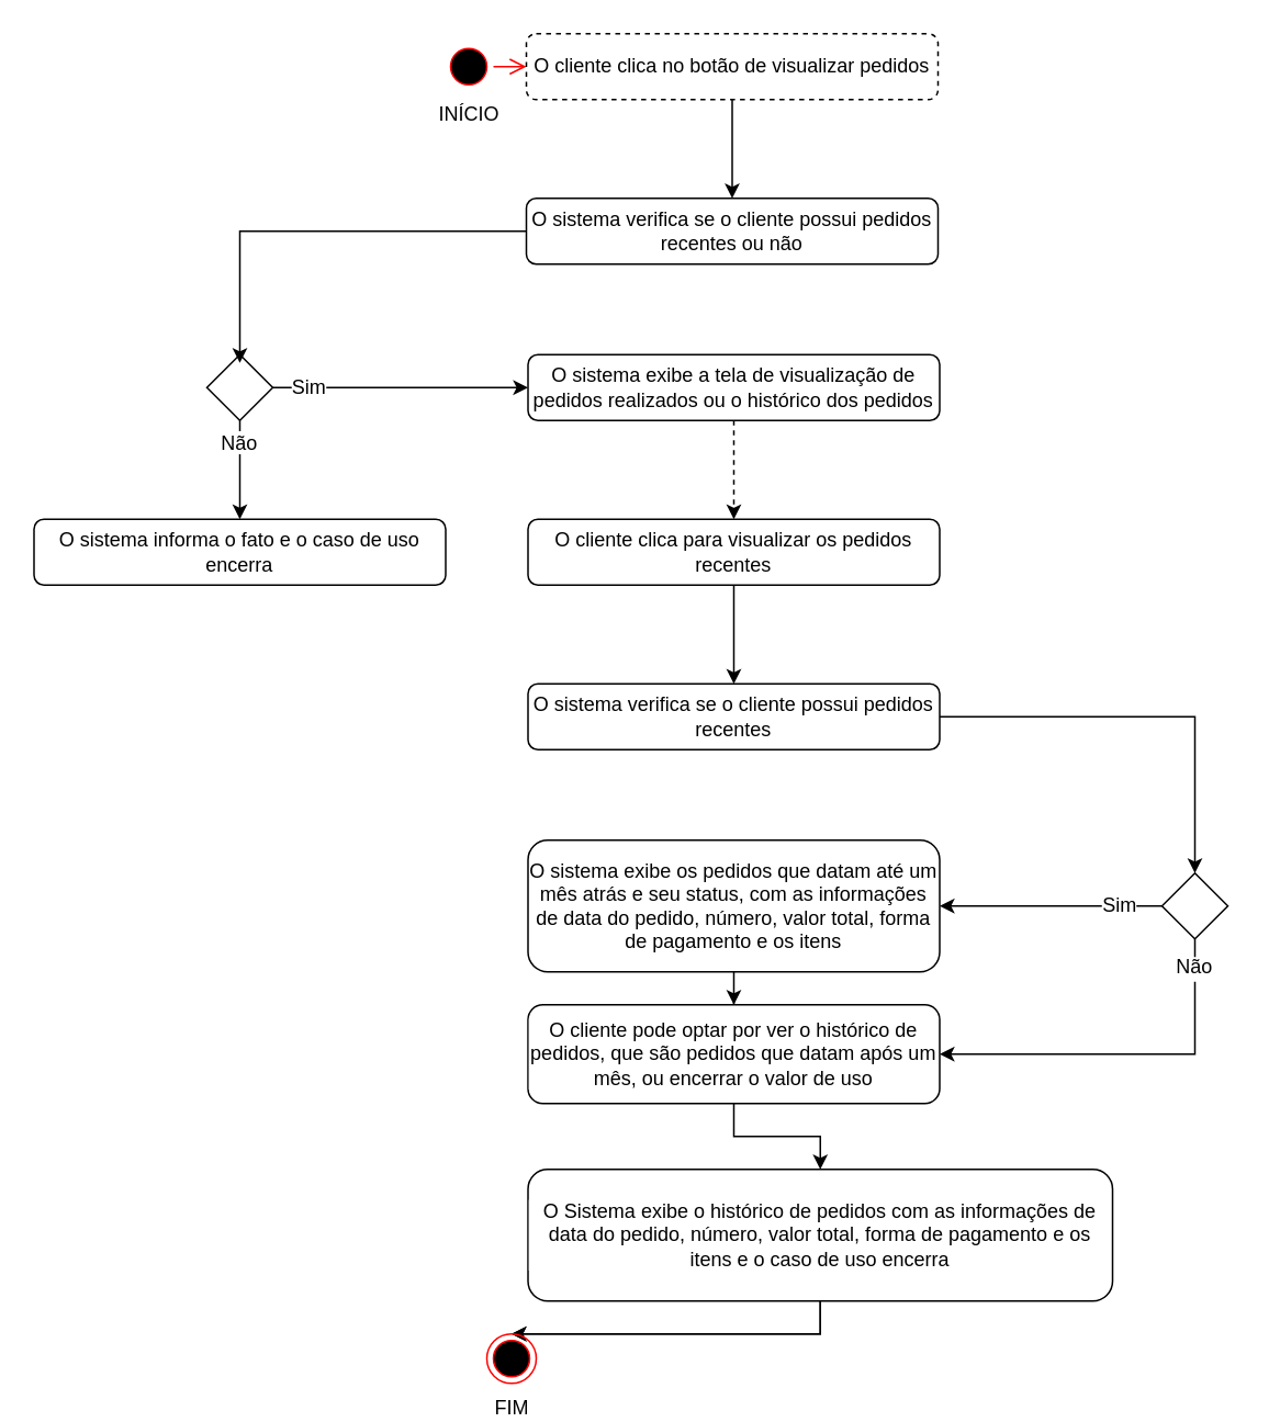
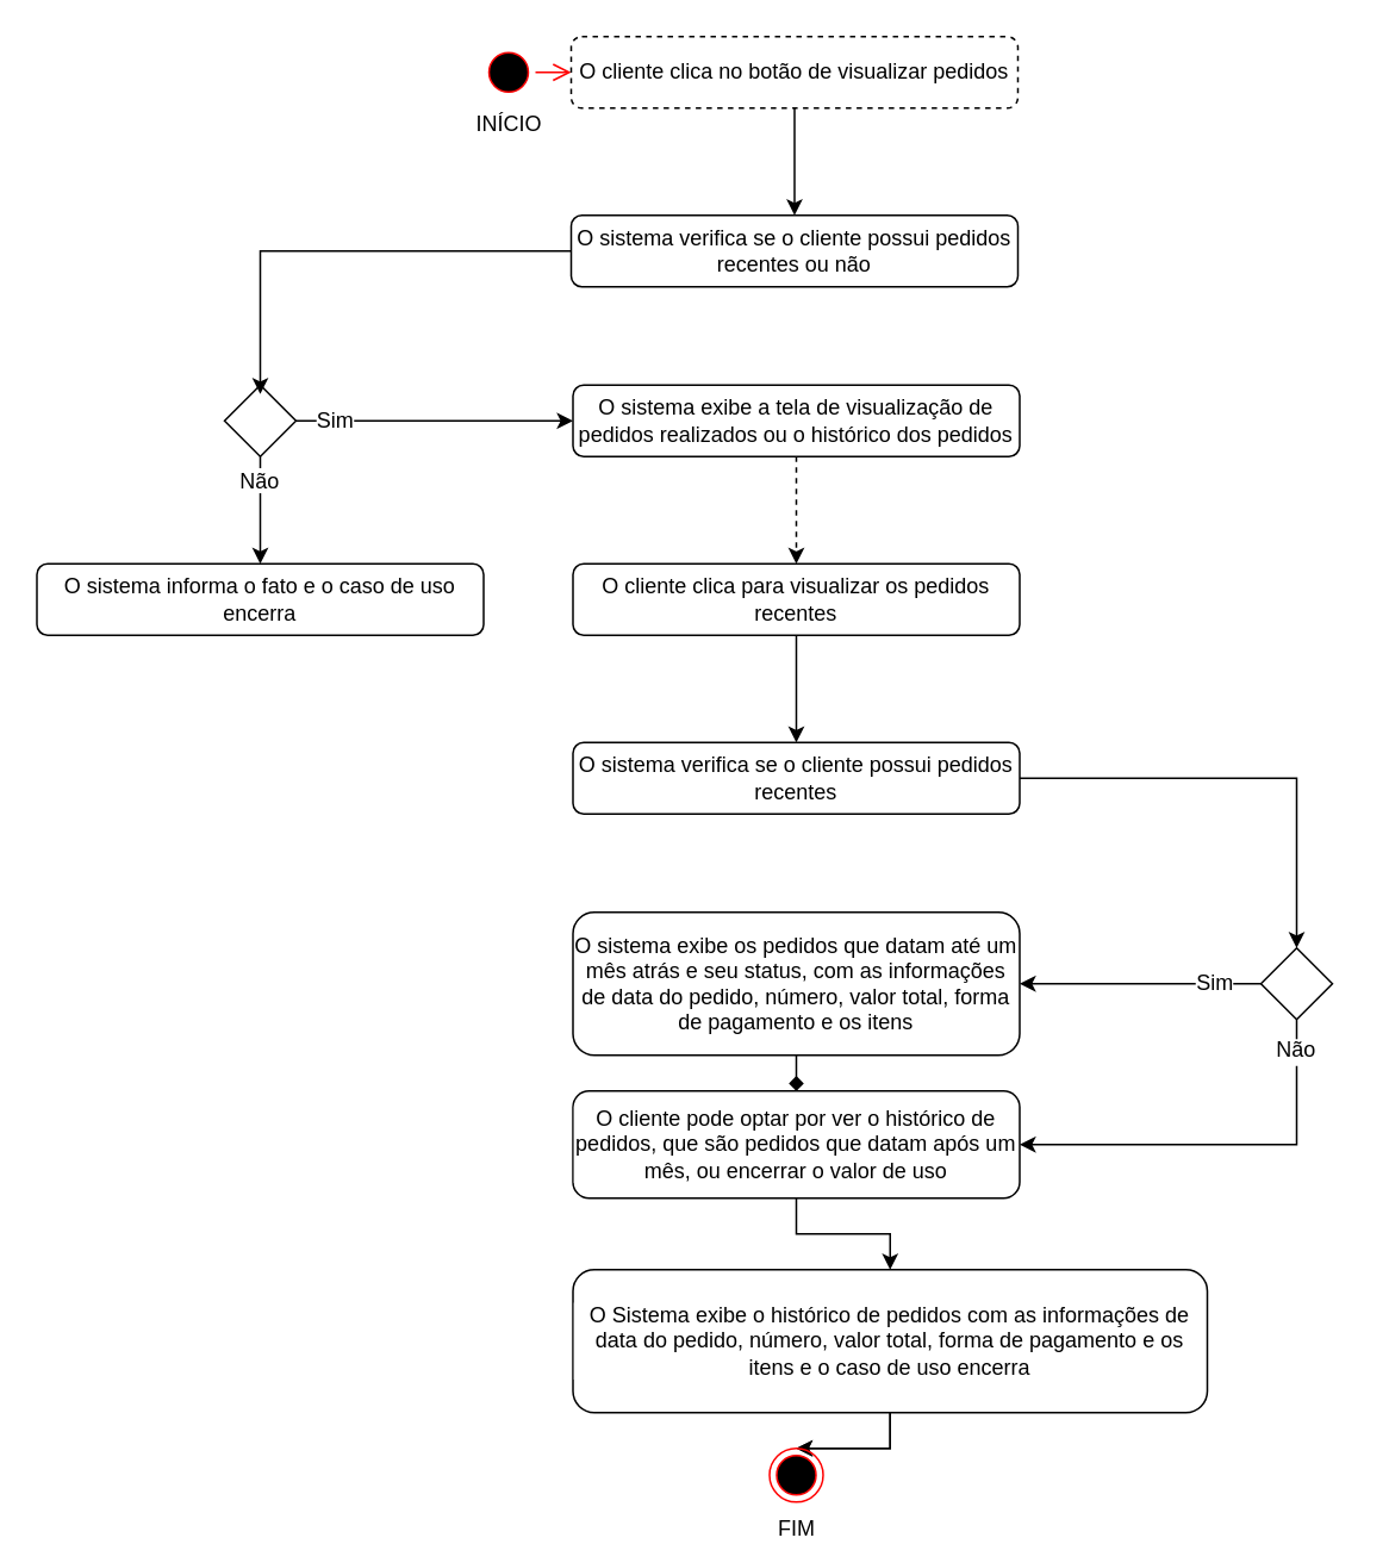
- <mxCell id="11" style="edgeStyle=orthogonalEdgeStyle;rounded=0;orthogonalLoop=1;jettySize=auto;html=1;" edge="1" parent="1" source="12" target="17"><mxGeometry relative="1" as="geometry" /></mxCell>
+ <mxCell id="11" style="edgeStyle=orthogonalEdgeStyle;rounded=0;orthogonalLoop=1;jettySize=auto;html=1;endArrow=diamond;" edge="1" parent="1" source="12" target="17"><mxGeometry relative="1" as="geometry" /></mxCell>
- <mxCell id="21" value="&lt;div&gt;FIM&lt;/div&gt;" style="ellipse;html=1;shape=endState;fillColor=#000000;strokeColor=#ff0000;align=center;verticalAlign=middle;labelPosition=center;verticalLabelPosition=bottom;" vertex="1" parent="1"><mxGeometry x="295" y="810" width="30" height="30" as="geometry" /></mxCell>
+ <mxCell id="21" value="&lt;div&gt;FIM&lt;/div&gt;" style="ellipse;html=1;shape=endState;fillColor=#000000;strokeColor=#ff0000;align=center;verticalAlign=middle;labelPosition=center;verticalLabelPosition=bottom;" vertex="1" parent="1"><mxGeometry x="430" y="810" width="30" height="30" as="geometry" /></mxCell>
